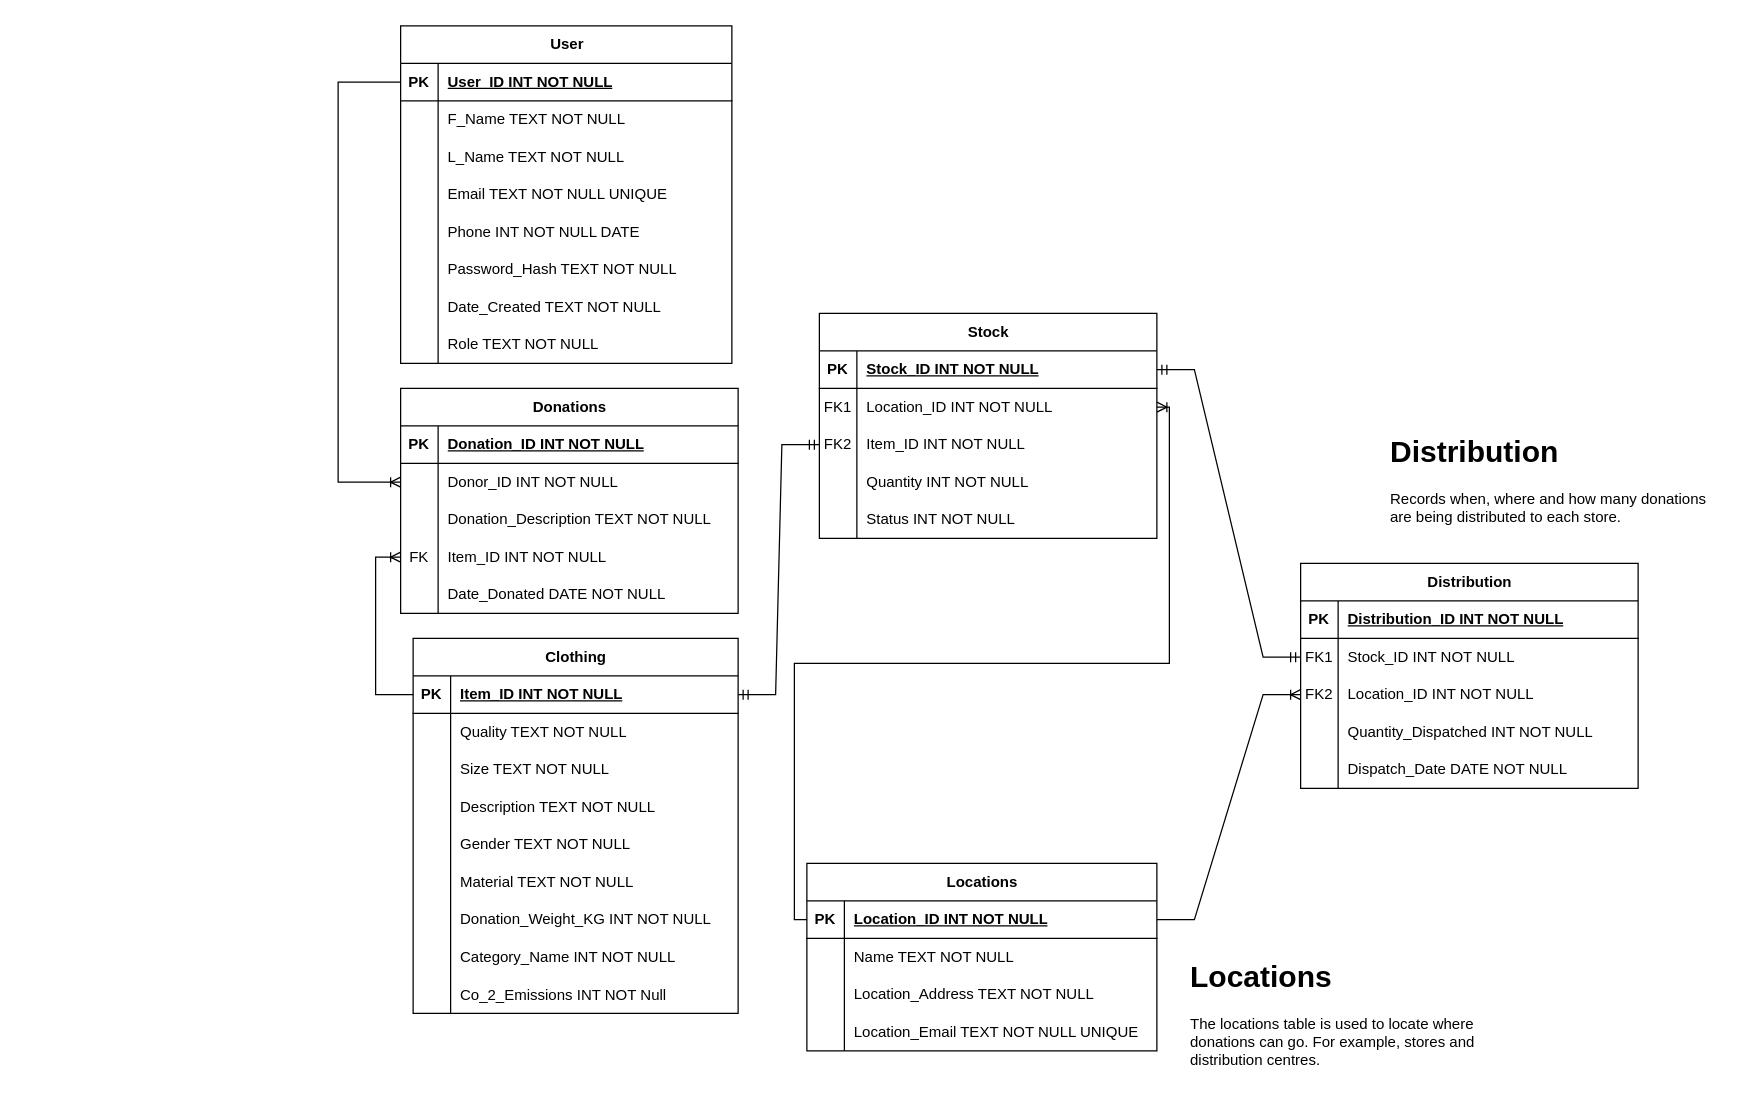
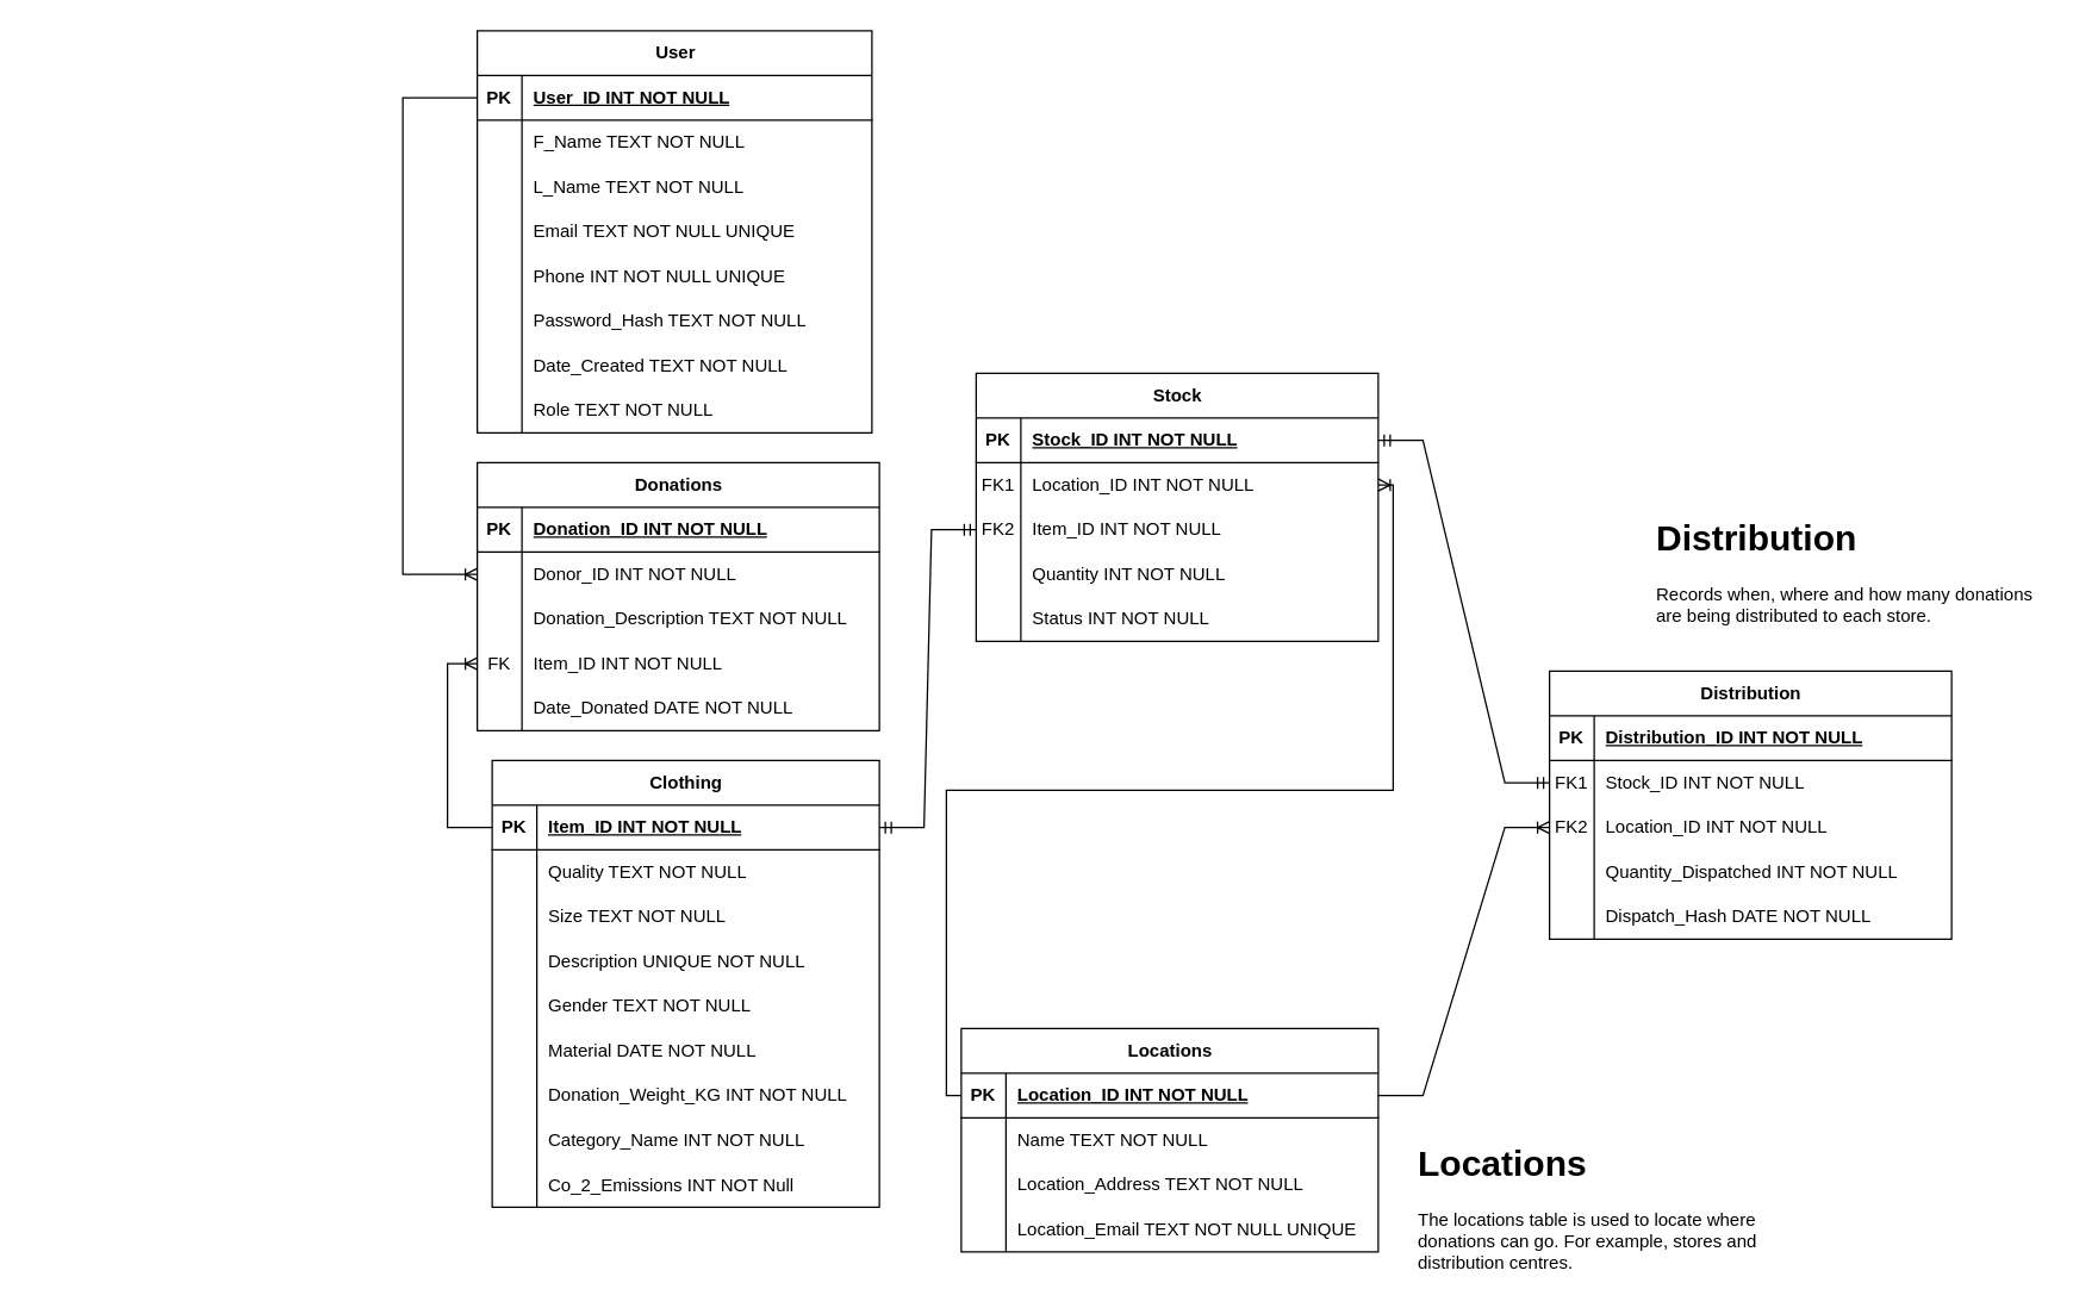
- <mxCell id="111" value="Phone INT NOT NULL DATE" style="shape=partialRectangle;connectable=0;fillColor=none;top=0;left=0;bottom=0;right=0;align=left;spacingLeft=6;overflow=hidden;whiteSpace=wrap;html=1;" parent="109" vertex="1"><mxGeometry x="30" width="235" height="30" as="geometry"><mxRectangle width="235" height="30" as="alternateBounds" /></mxGeometry></mxCell>
+ <mxCell id="111" value="Phone INT NOT NULL UNIQUE" style="shape=partialRectangle;connectable=0;fillColor=none;top=0;left=0;bottom=0;right=0;align=left;spacingLeft=6;overflow=hidden;whiteSpace=wrap;html=1;" parent="109" vertex="1"><mxGeometry x="30" width="235" height="30" as="geometry"><mxRectangle width="235" height="30" as="alternateBounds" /></mxGeometry></mxCell>
- <mxCell id="74" value="Dispatch_Date DATE NOT NULL" style="shape=partialRectangle;connectable=0;fillColor=none;top=0;left=0;bottom=0;right=0;align=left;spacingLeft=6;overflow=hidden;whiteSpace=wrap;html=1;" parent="72" vertex="1"><mxGeometry x="30" width="240" height="30" as="geometry"><mxRectangle width="240" height="30" as="alternateBounds" /></mxGeometry></mxCell>
+ <mxCell id="74" value="Dispatch_Hash DATE NOT NULL" style="shape=partialRectangle;connectable=0;fillColor=none;top=0;left=0;bottom=0;right=0;align=left;spacingLeft=6;overflow=hidden;whiteSpace=wrap;html=1;" parent="72" vertex="1"><mxGeometry x="30" width="240" height="30" as="geometry"><mxRectangle width="240" height="30" as="alternateBounds" /></mxGeometry></mxCell>
- <mxCell id="30" value="Description TEXT NOT NULL" style="shape=partialRectangle;connectable=0;fillColor=none;top=0;left=0;bottom=0;right=0;align=left;spacingLeft=6;overflow=hidden;whiteSpace=wrap;html=1;" parent="28" vertex="1"><mxGeometry x="30" width="230" height="30" as="geometry"><mxRectangle width="230" height="30" as="alternateBounds" /></mxGeometry></mxCell>
+ <mxCell id="30" value="Description UNIQUE NOT NULL" style="shape=partialRectangle;connectable=0;fillColor=none;top=0;left=0;bottom=0;right=0;align=left;spacingLeft=6;overflow=hidden;whiteSpace=wrap;html=1;" parent="28" vertex="1"><mxGeometry x="30" width="230" height="30" as="geometry"><mxRectangle width="230" height="30" as="alternateBounds" /></mxGeometry></mxCell>
- <mxCell id="36" value="Material TEXT NOT NULL" style="shape=partialRectangle;connectable=0;fillColor=none;top=0;left=0;bottom=0;right=0;align=left;spacingLeft=6;overflow=hidden;whiteSpace=wrap;html=1;" parent="34" vertex="1"><mxGeometry x="30" width="230" height="30" as="geometry"><mxRectangle width="230" height="30" as="alternateBounds" /></mxGeometry></mxCell>
+ <mxCell id="36" value="Material DATE NOT NULL" style="shape=partialRectangle;connectable=0;fillColor=none;top=0;left=0;bottom=0;right=0;align=left;spacingLeft=6;overflow=hidden;whiteSpace=wrap;html=1;" parent="34" vertex="1"><mxGeometry x="30" width="230" height="30" as="geometry"><mxRectangle width="230" height="30" as="alternateBounds" /></mxGeometry></mxCell>
